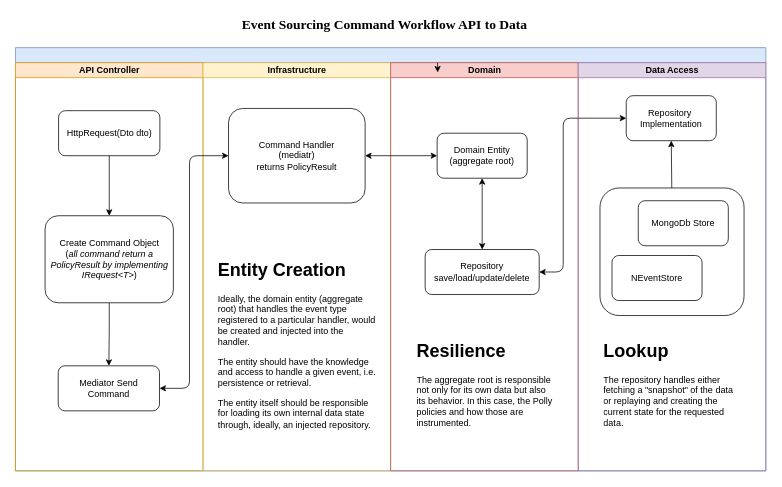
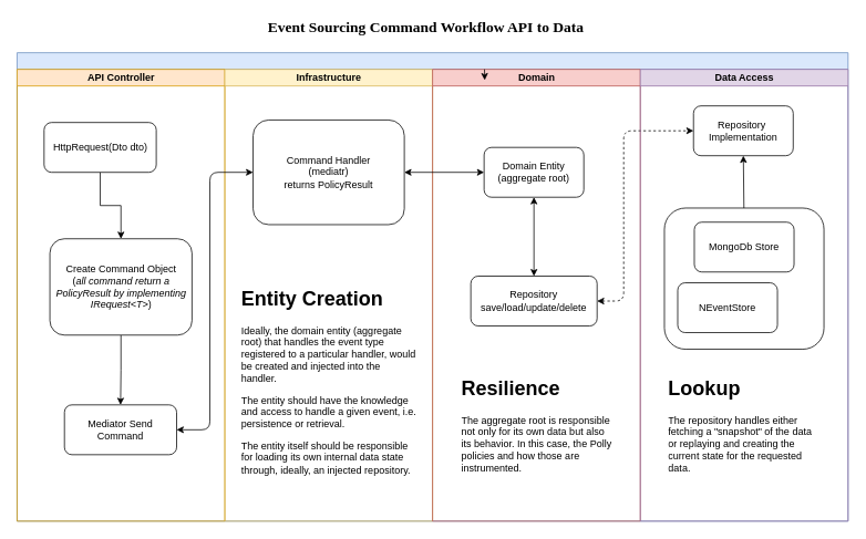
- <mxCell id="5" value="HttpRequest(Dto dto)" style="rounded=1;whiteSpace=wrap;html=1;" vertex="1" parent="3"><mxGeometry x="57.5" y="64" width="135" height="60" as="geometry" /></mxCell>
+ <mxCell id="5" value="HttpRequest(Dto dto)" style="rounded=1;whiteSpace=wrap;html=1;" vertex="1" parent="3"><mxGeometry x="32.5" y="64" width="135" height="60" as="geometry" /></mxCell>
- <mxCell id="18" value="" style="endArrow=classic;startArrow=classic;html=1;entryX=0;entryY=0.5;entryDx=0;entryDy=0;exitX=1;exitY=0.5;exitDx=0;exitDy=0;" edge="1" parent="2" source="14" target="22"><mxGeometry width="50" height="50" relative="1" as="geometry"><mxPoint x="682" y="214" as="sourcePoint" /><mxPoint x="732" y="164" as="targetPoint" /><Array as="points"><mxPoint x="730" y="299" /><mxPoint x="730" y="94" /></Array></mxGeometry></mxCell>
+ <mxCell id="18" value="" style="endArrow=classic;startArrow=classic;html=1;entryX=0;entryY=0.5;entryDx=0;entryDy=0;exitX=1;exitY=0.5;exitDx=0;exitDy=0;dashed=1;" edge="1" parent="2" source="14" target="22"><mxGeometry width="50" height="50" relative="1" as="geometry"><mxPoint x="682" y="214" as="sourcePoint" /><mxPoint x="732" y="164" as="targetPoint" /><Array as="points"><mxPoint x="730" y="299" /><mxPoint x="730" y="94" /></Array></mxGeometry></mxCell>
- <mxCell id="28" value="MongoDb Store" style="rounded=1;whiteSpace=wrap;html=1;" vertex="1" parent="25"><mxGeometry x="51" y="17" width="120" height="60" as="geometry" /></mxCell>
+ <mxCell id="28" value="MongoDb Store" style="rounded=1;whiteSpace=wrap;html=1;" vertex="1" parent="25"><mxGeometry x="36" y="17" width="120" height="60" as="geometry" /></mxCell>
